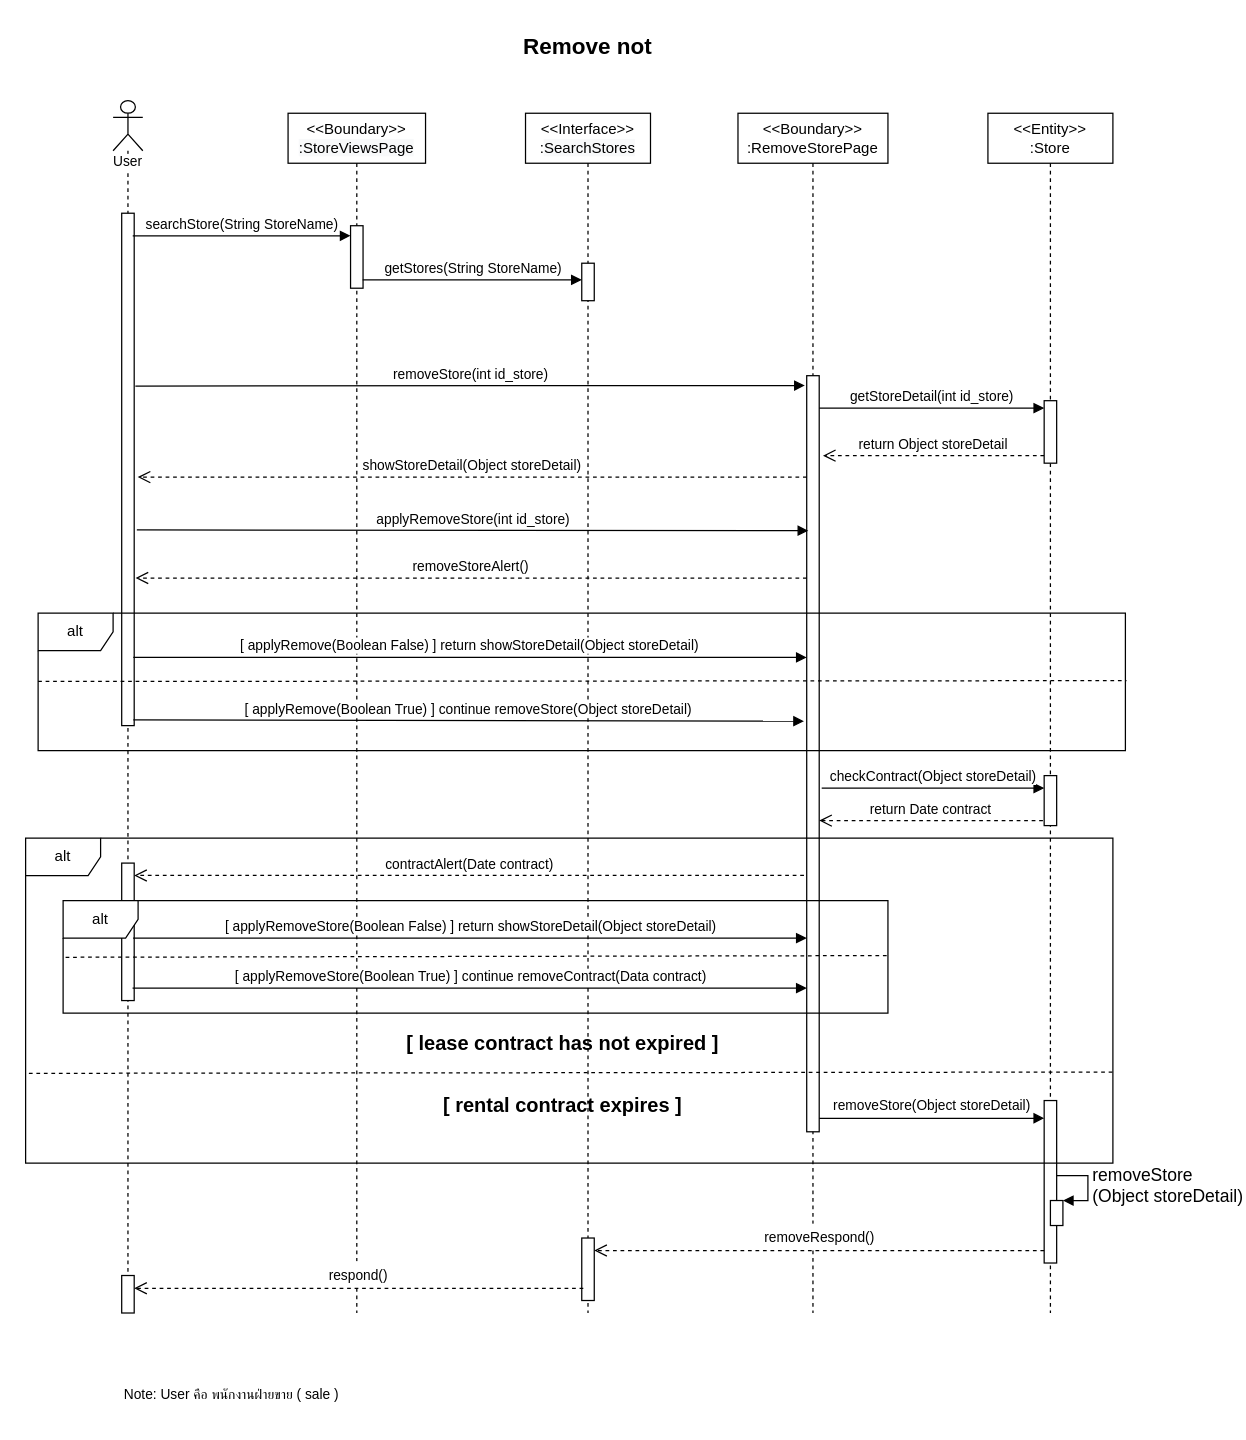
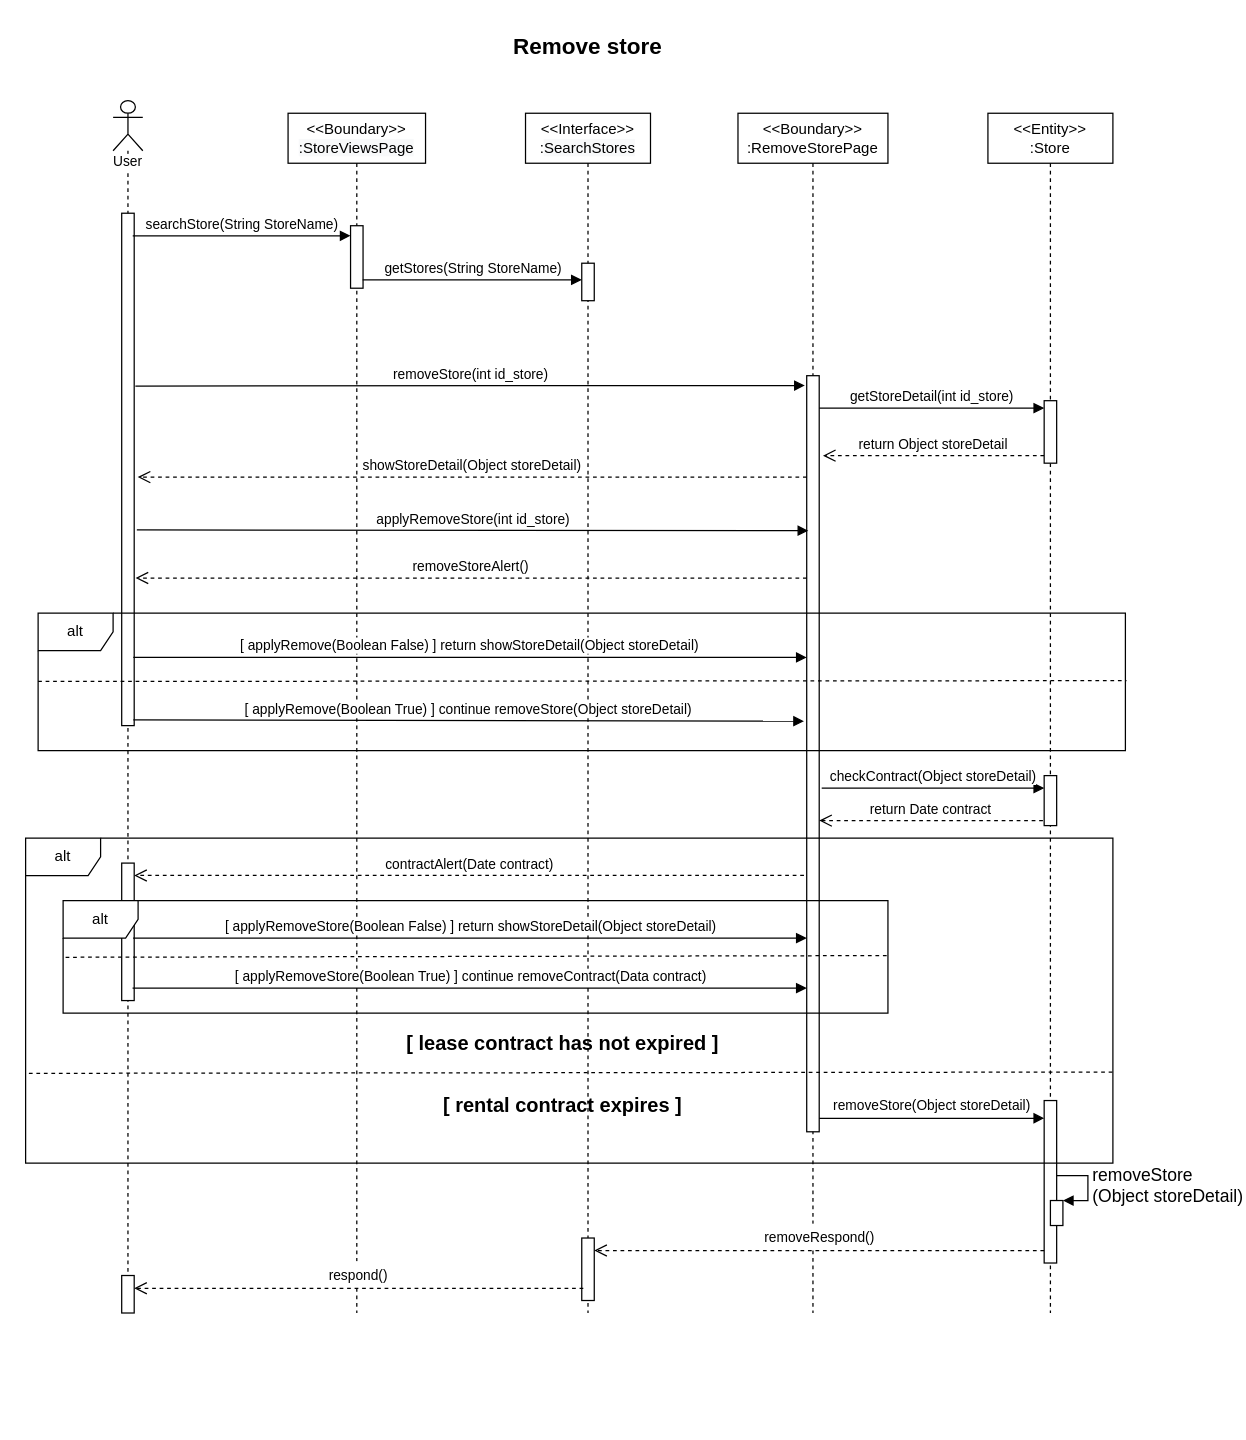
- <mxCell id="16" value="Remove not" style="rounded=1;fontStyle=1;fillColor=none;strokeColor=none;fontSize=18;strokeWidth=1;" parent="1" vertex="1"><mxGeometry x="395" y="20" width="150" height="30" as="geometry" /></mxCell>
+ <mxCell id="16" value="Remove store" style="rounded=1;fontStyle=1;fillColor=none;strokeColor=none;fontSize=18;strokeWidth=1;" parent="1" vertex="1"><mxGeometry x="395" y="20" width="150" height="30" as="geometry" /></mxCell>
- <mxCell id="18" value="&lt;span style=&quot;text-align: left&quot;&gt;Note: User คือ พนักงานฝ่ายขาย ( sale )&lt;/span&gt;" style="text;html=1;strokeColor=none;fillColor=none;align=center;verticalAlign=middle;whiteSpace=wrap;rounded=0;fontSize=11;" parent="1" vertex="1"><mxGeometry x="90.01" y="1100" width="189.99" height="30" as="geometry" /></mxCell>
